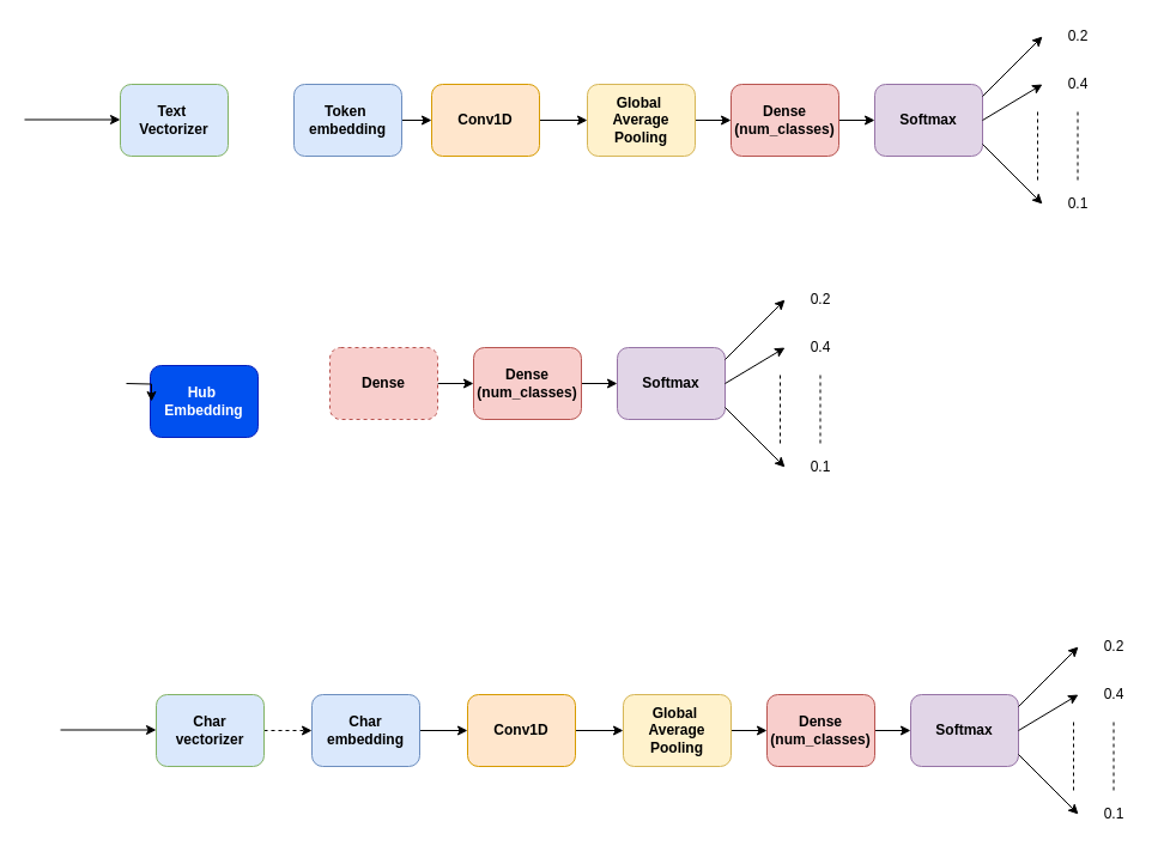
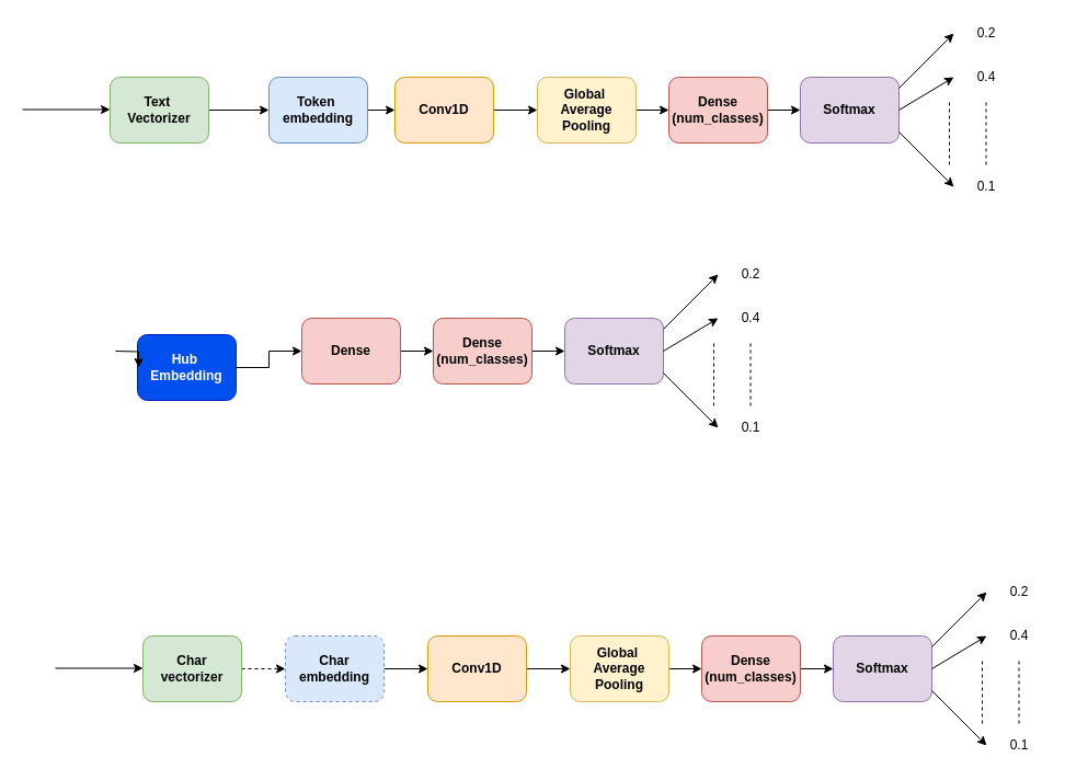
- <mxCell id="3" value="&lt;b&gt;Text&amp;nbsp;&lt;br&gt;Vectorizer&lt;/b&gt;" style="rounded=1;whiteSpace=wrap;html=1;fillColor=#dae8fc;strokeColor=#82b366;" vertex="1" parent="1"><mxGeometry x="100" y="70" width="90" height="60" as="geometry" /></mxCell>
+ <mxCell id="3" value="&lt;b&gt;Text&amp;nbsp;&lt;br&gt;Vectorizer&lt;/b&gt;" style="rounded=1;whiteSpace=wrap;html=1;fillColor=#d5e8d4;strokeColor=#82b366;" vertex="1" parent="1"><mxGeometry x="100" y="70" width="90" height="60" as="geometry" /></mxCell>
+ <mxCell id="2" value="" style="edgeStyle=orthogonalEdgeStyle;rounded=0;orthogonalLoop=1;jettySize=auto;html=1;" edge="1" parent="1" source="3" target="9"><mxGeometry relative="1" as="geometry" /></mxCell>
- <mxCell id="23" value="&lt;b&gt;Dense&lt;/b&gt;" style="rounded=1;whiteSpace=wrap;html=1;fillColor=#f8cecc;strokeColor=#b85450;dashed=1;" vertex="1" parent="1"><mxGeometry x="275" y="290" width="90" height="60" as="geometry" /></mxCell>
+ <mxCell id="23" value="&lt;b&gt;Dense&lt;/b&gt;" style="rounded=1;whiteSpace=wrap;html=1;fillColor=#f8cecc;strokeColor=#b85450;" vertex="1" parent="1"><mxGeometry x="275" y="290" width="90" height="60" as="geometry" /></mxCell>
+ <mxCell id="24" value="" style="edgeStyle=orthogonalEdgeStyle;rounded=0;orthogonalLoop=1;jettySize=auto;html=1;" edge="1" parent="1" source="25" target="23"><mxGeometry relative="1" as="geometry" /></mxCell>
- <mxCell id="39" value="&lt;b&gt;Char &lt;br&gt;vectorizer&lt;br&gt;&lt;/b&gt;" style="rounded=1;whiteSpace=wrap;html=1;fillColor=#dae8fc;strokeColor=#82b366;" vertex="1" parent="1"><mxGeometry x="130" y="580" width="90" height="60" as="geometry" /></mxCell>
+ <mxCell id="39" value="&lt;b&gt;Char &lt;br&gt;vectorizer&lt;br&gt;&lt;/b&gt;" style="rounded=1;whiteSpace=wrap;html=1;fillColor=#d5e8d4;strokeColor=#82b366;" vertex="1" parent="1"><mxGeometry x="130" y="580" width="90" height="60" as="geometry" /></mxCell>
- <mxCell id="45" value="&lt;b&gt;Char &lt;br&gt;embedding&lt;/b&gt;" style="rounded=1;whiteSpace=wrap;html=1;fillColor=#dae8fc;strokeColor=#6c8ebf;" vertex="1" parent="1"><mxGeometry x="260" y="580" width="90" height="60" as="geometry" /></mxCell>
+ <mxCell id="45" value="&lt;b&gt;Char &lt;br&gt;embedding&lt;/b&gt;" style="rounded=1;whiteSpace=wrap;html=1;fillColor=#dae8fc;strokeColor=#6c8ebf;dashed=1;" vertex="1" parent="1"><mxGeometry x="260" y="580" width="90" height="60" as="geometry" /></mxCell>
